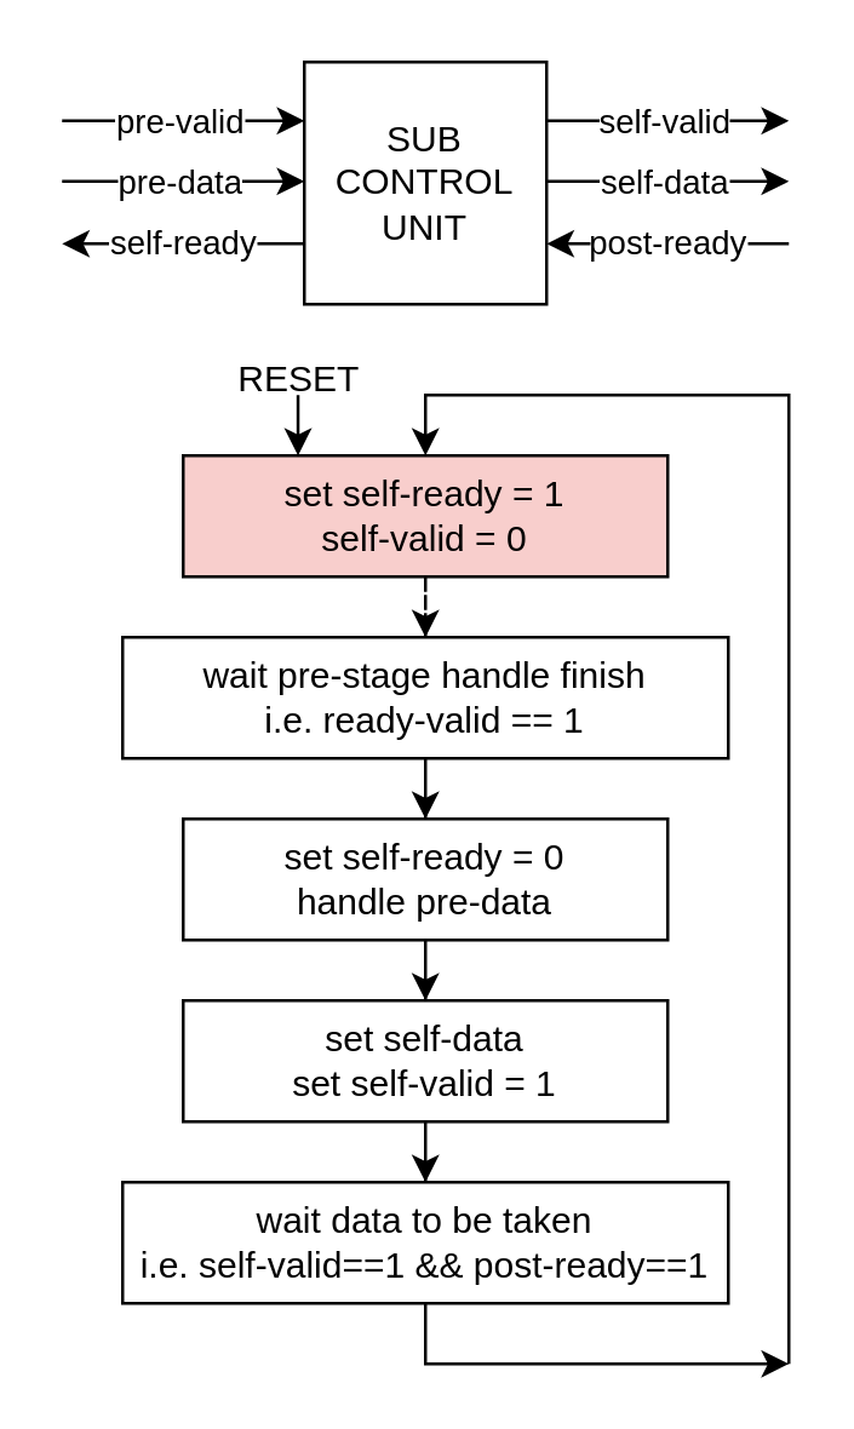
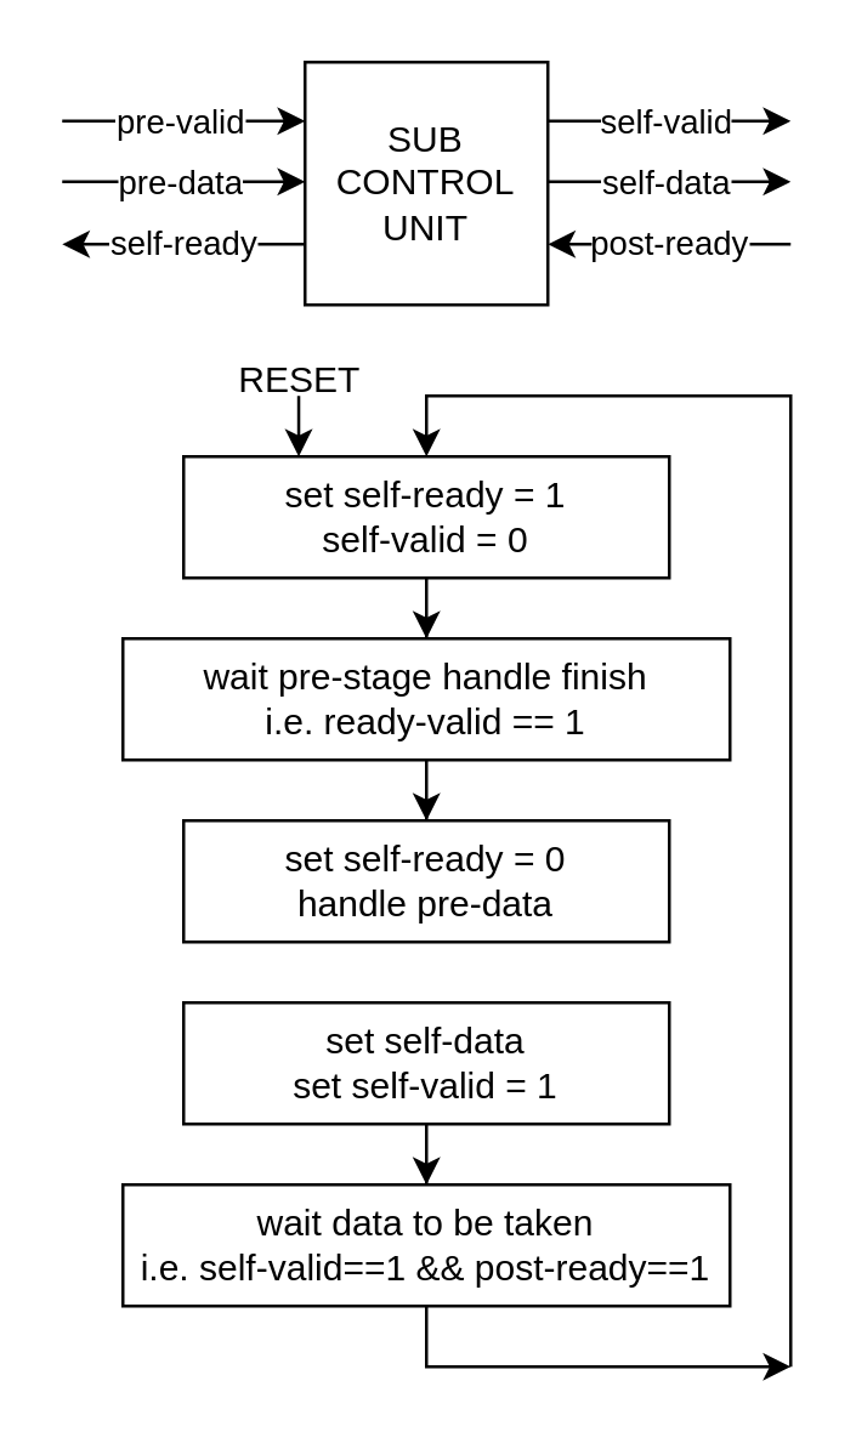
- <mxCell id="3" value="set self-ready = 1&lt;div&gt;self-valid = 0&lt;/div&gt;" style="rounded=0;whiteSpace=wrap;html=1;fillColor=#f8cecc;" vertex="1" parent="1"><mxGeometry x="60" y="150" width="160" height="40" as="geometry" /></mxCell>
+ <mxCell id="3" value="set self-ready = 1&lt;div&gt;self-valid = 0&lt;/div&gt;" style="rounded=0;whiteSpace=wrap;html=1;" vertex="1" parent="1"><mxGeometry x="60" y="150" width="160" height="40" as="geometry" /></mxCell>
- <mxCell id="2" value="" style="edgeStyle=orthogonalEdgeStyle;rounded=0;orthogonalLoop=1;jettySize=auto;html=1;dashed=1;" edge="1" parent="1" source="3" target="24"><mxGeometry relative="1" as="geometry" /></mxCell>
+ <mxCell id="2" value="" style="edgeStyle=orthogonalEdgeStyle;rounded=0;orthogonalLoop=1;jettySize=auto;html=1;" edge="1" parent="1" source="3" target="24"><mxGeometry relative="1" as="geometry" /></mxCell>
- <mxCell id="4" style="edgeStyle=orthogonalEdgeStyle;rounded=0;orthogonalLoop=1;jettySize=auto;html=1;" edge="1" parent="1" source="5" target="19"><mxGeometry relative="1" as="geometry" /></mxCell>
